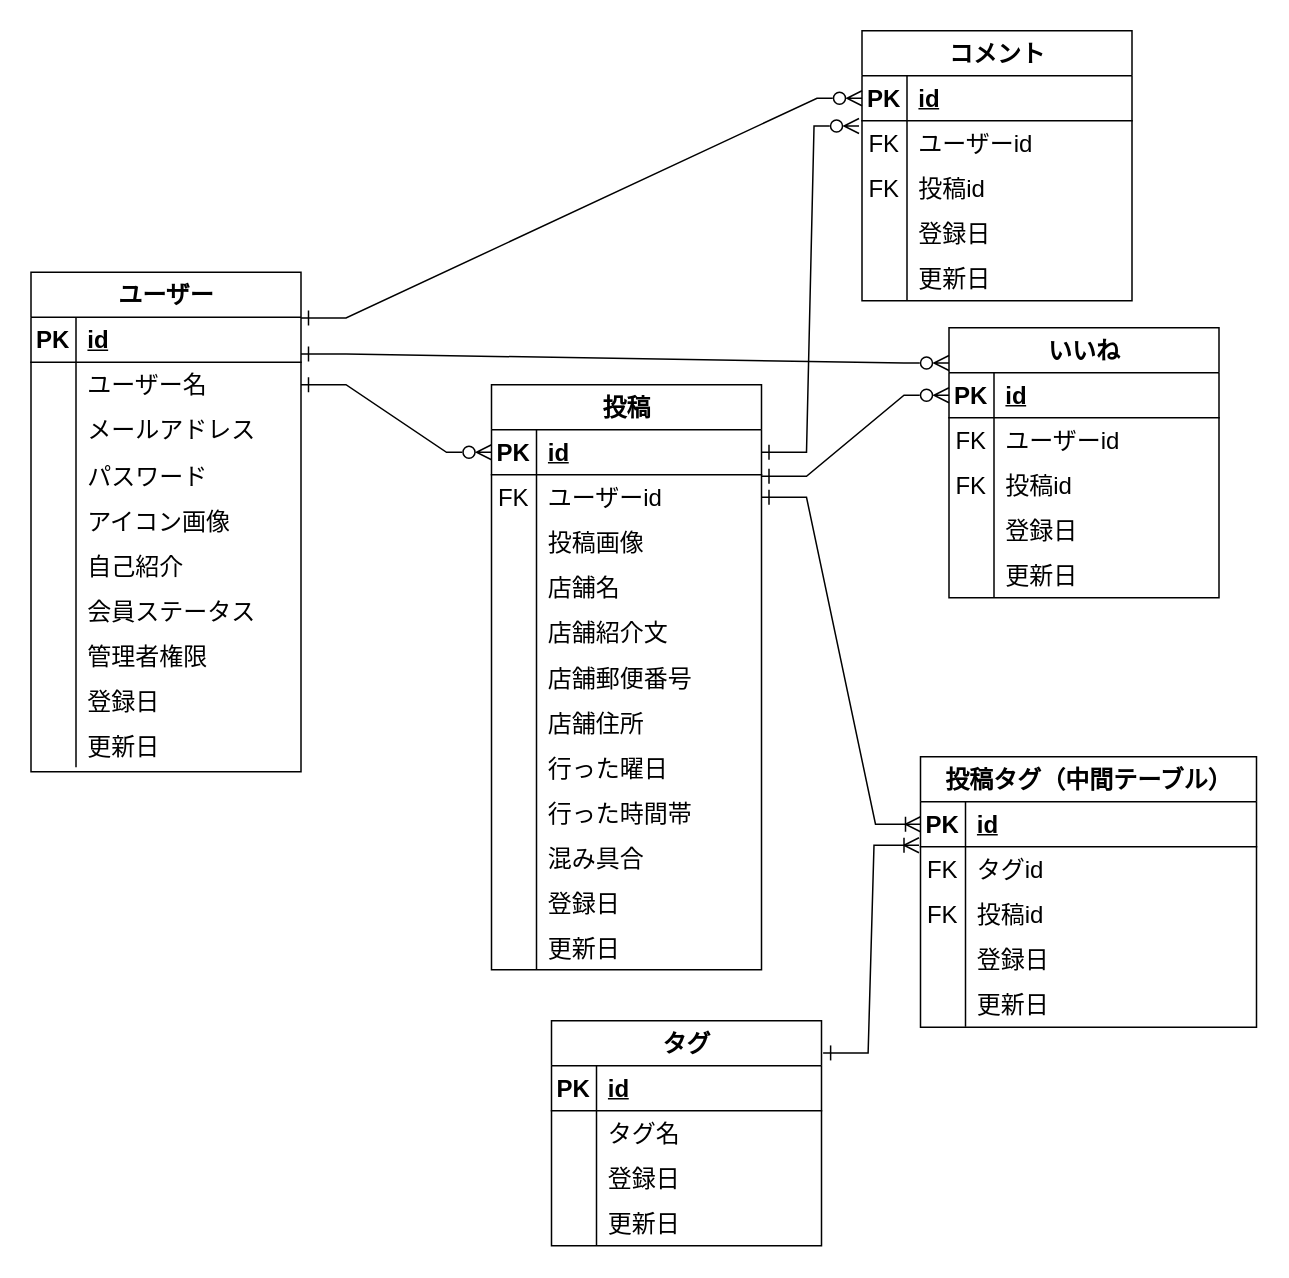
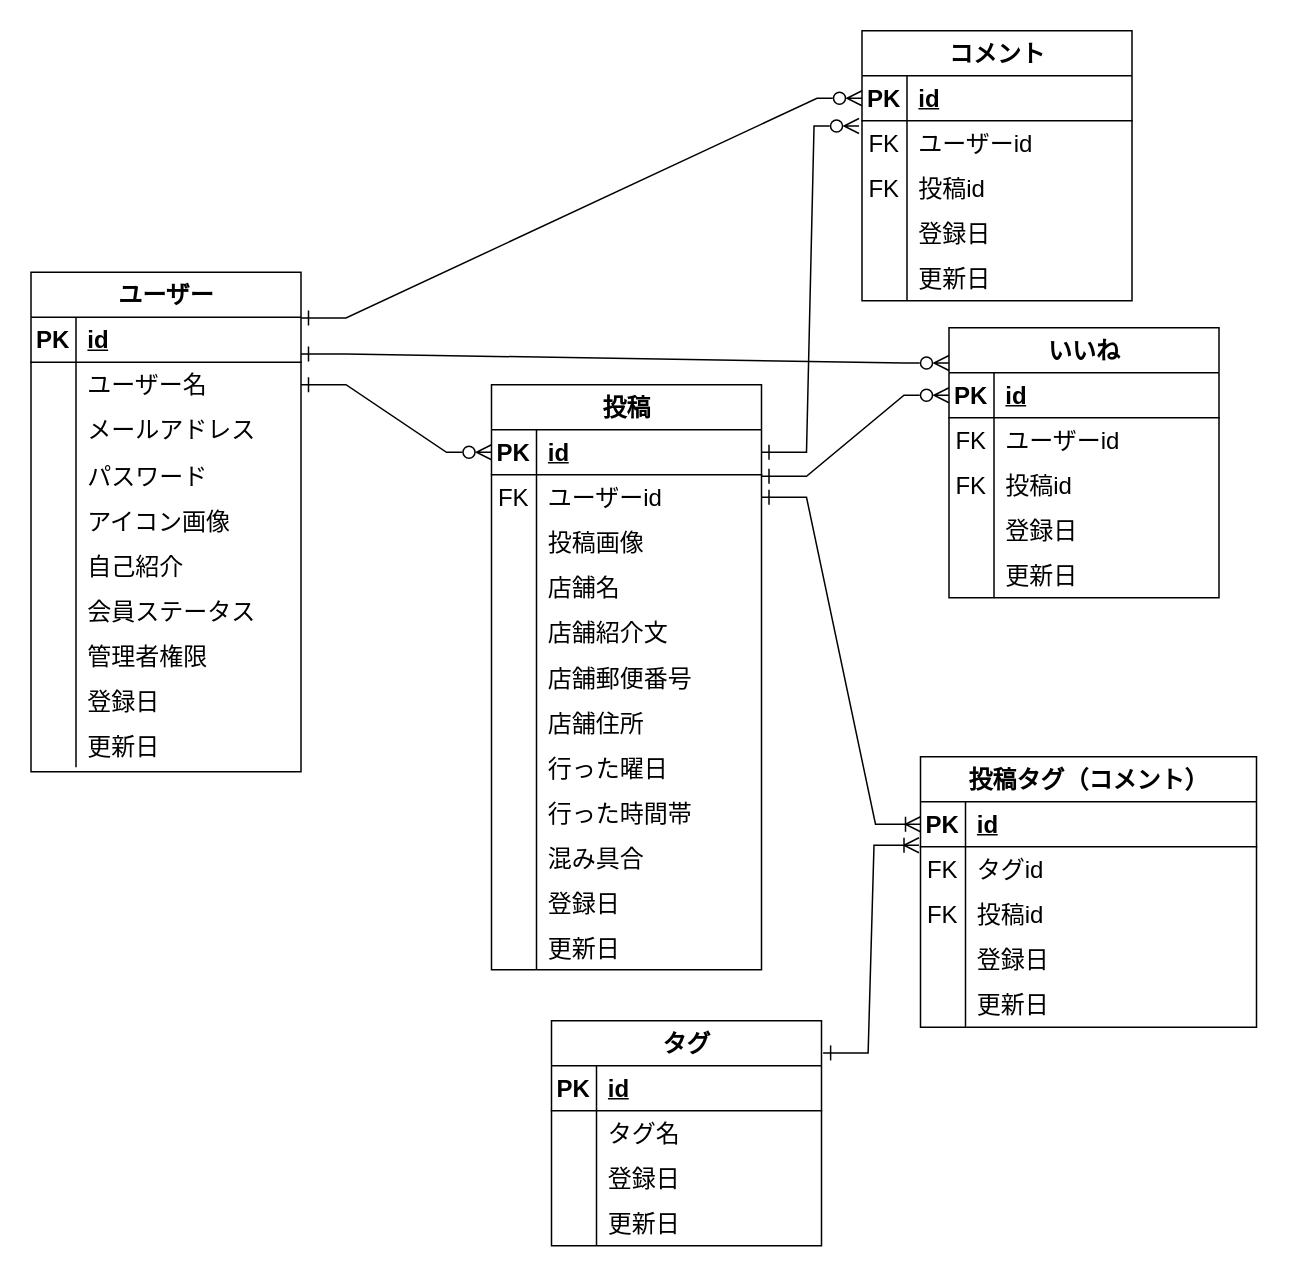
- <mxCell id="102" value="投稿タグ（中間テーブル）" style="shape=table;startSize=30;container=1;collapsible=1;childLayout=tableLayout;fixedRows=1;rowLines=0;fontStyle=1;align=center;resizeLast=1;html=1;fontSize=16;" vertex="1" parent="1"><mxGeometry x="613" y="504" width="224" height="180.25" as="geometry" /></mxCell>
+ <mxCell id="102" value="投稿タグ（コメント）" style="shape=table;startSize=30;container=1;collapsible=1;childLayout=tableLayout;fixedRows=1;rowLines=0;fontStyle=1;align=center;resizeLast=1;html=1;fontSize=16;" vertex="1" parent="1"><mxGeometry x="613" y="504" width="224" height="180.25" as="geometry" /></mxCell>
